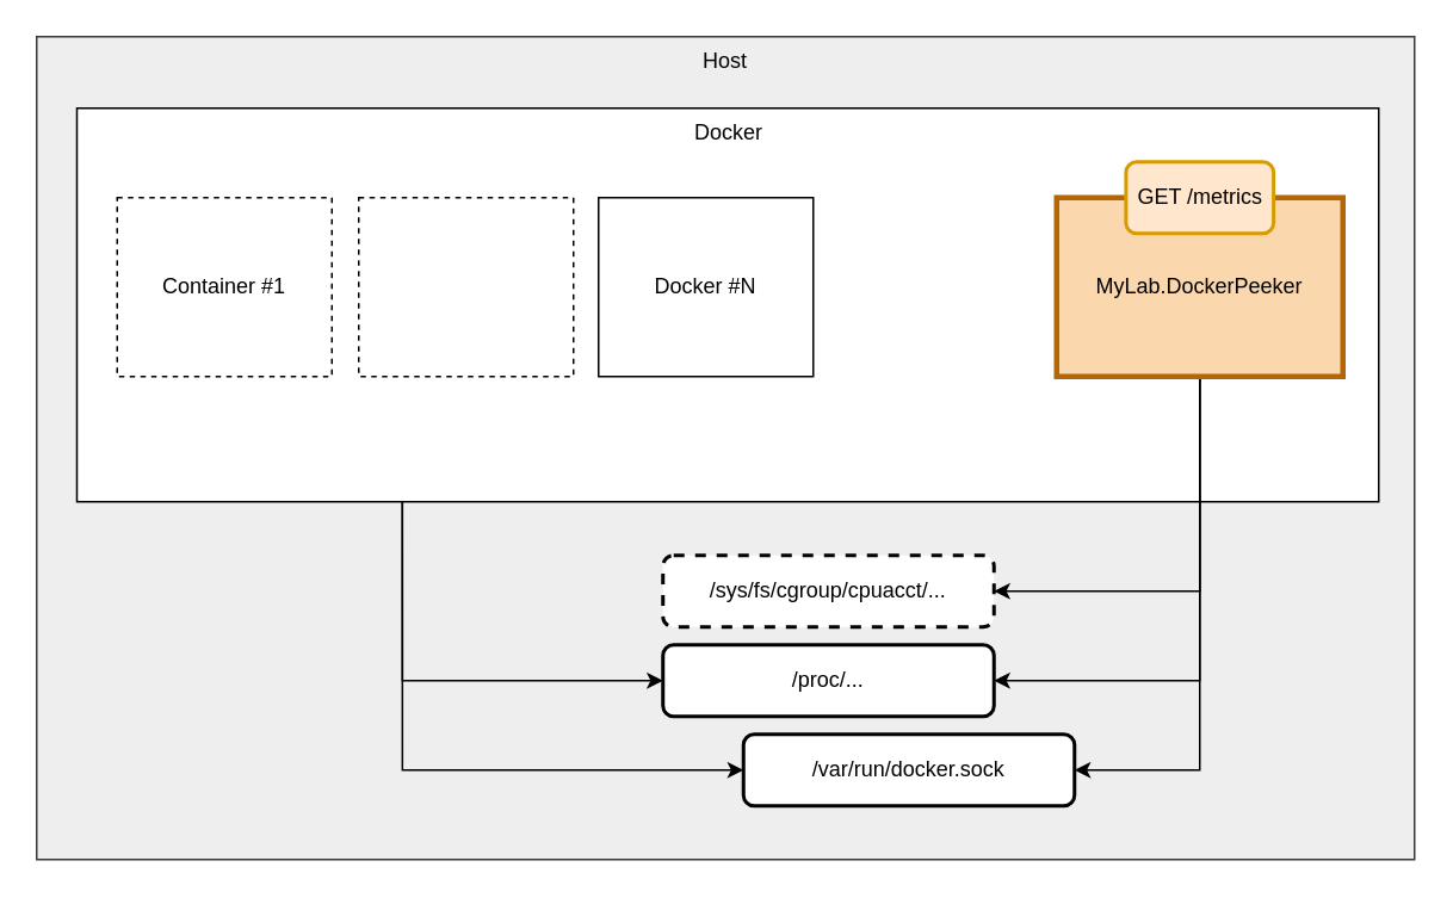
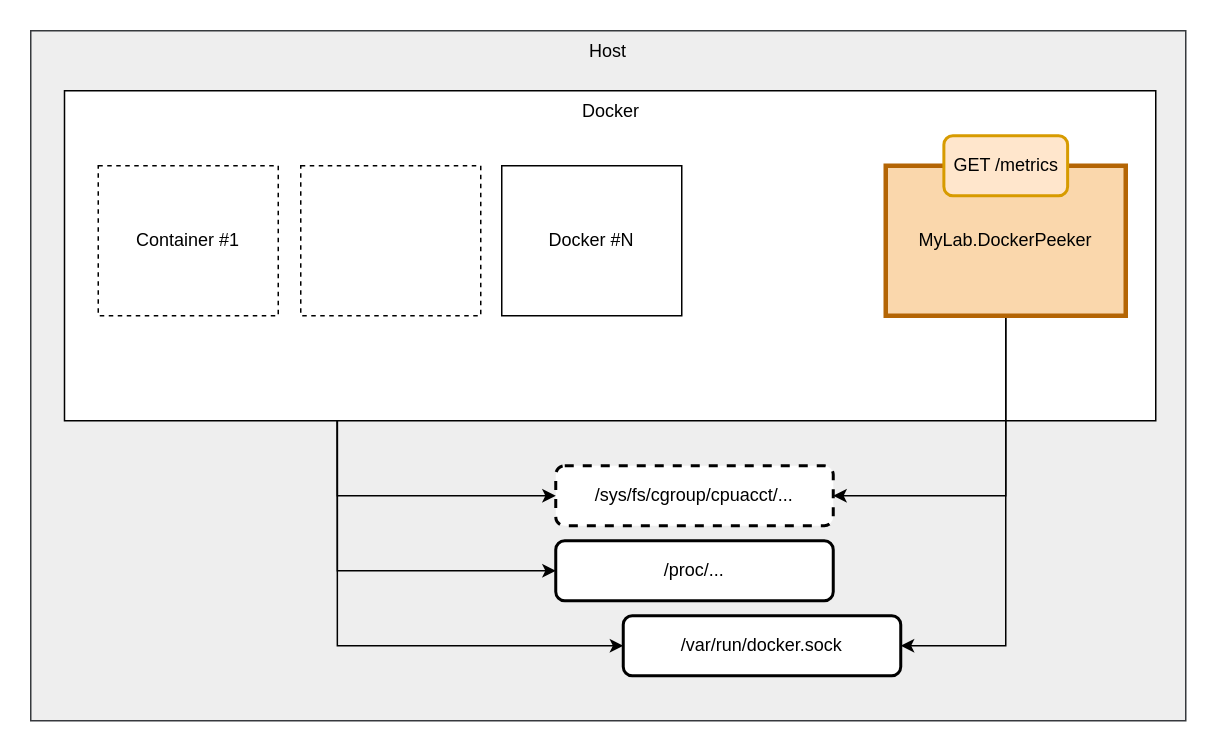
+ <mxCell id="15" style="edgeStyle=orthogonalEdgeStyle;rounded=0;orthogonalLoop=1;jettySize=auto;html=1;exitX=0.25;exitY=1;exitDx=0;exitDy=0;entryX=0;entryY=0.5;entryDx=0;entryDy=0;" edge="1" parent="1" source="3" target="11"><mxGeometry relative="1" as="geometry" /></mxCell>
- <mxCell id="8" style="edgeStyle=orthogonalEdgeStyle;rounded=0;orthogonalLoop=1;jettySize=auto;html=1;exitX=0.5;exitY=1;exitDx=0;exitDy=0;entryX=1;entryY=0.5;entryDx=0;entryDy=0;" edge="1" parent="1" source="10" target="13"><mxGeometry relative="1" as="geometry" /></mxCell>
